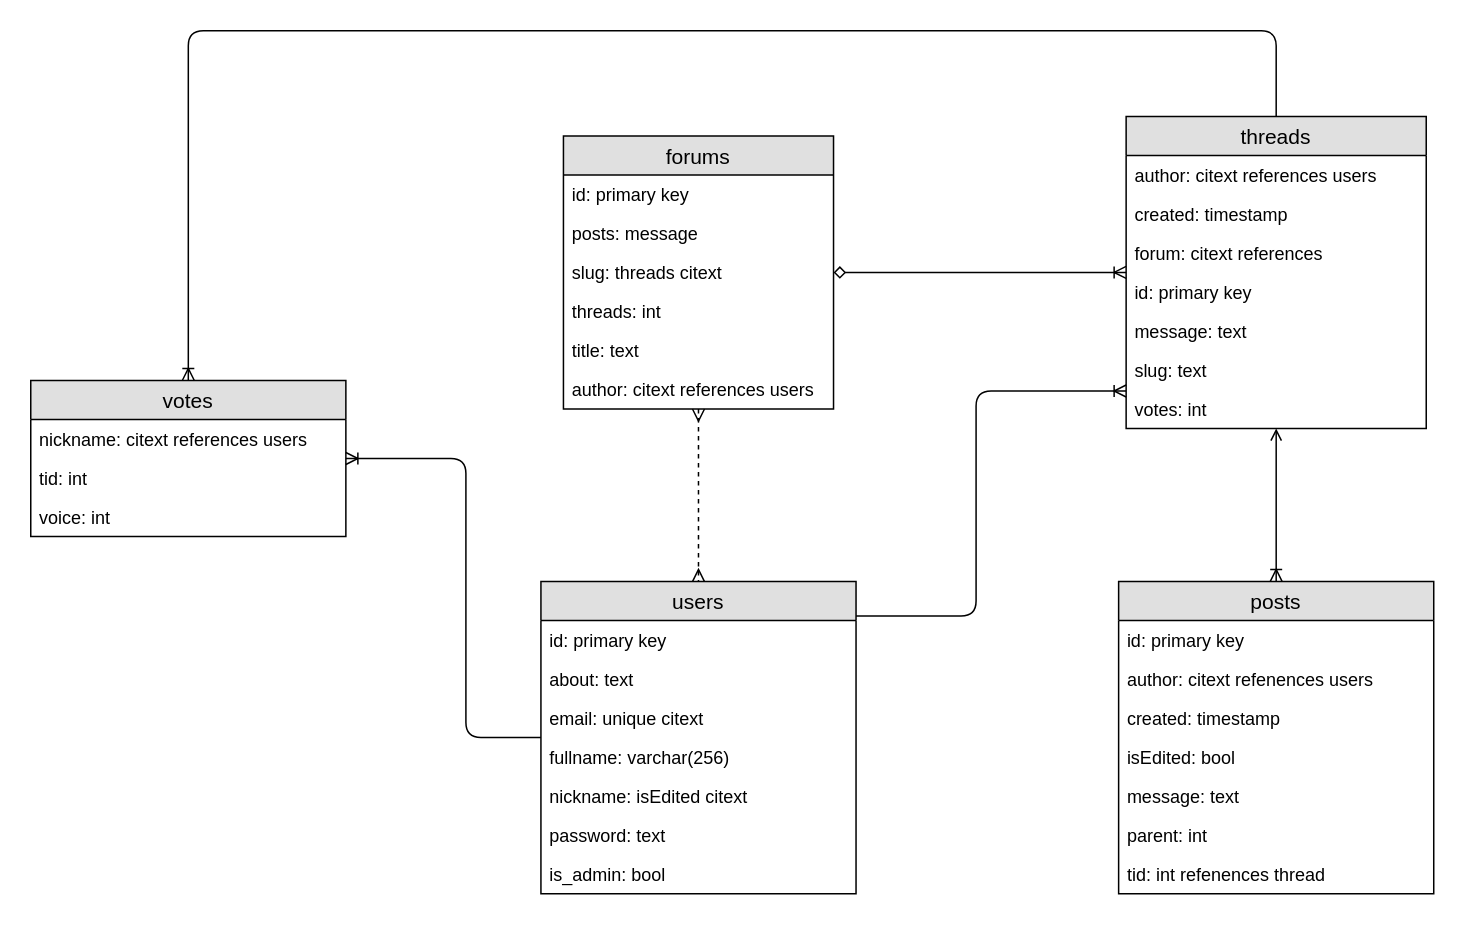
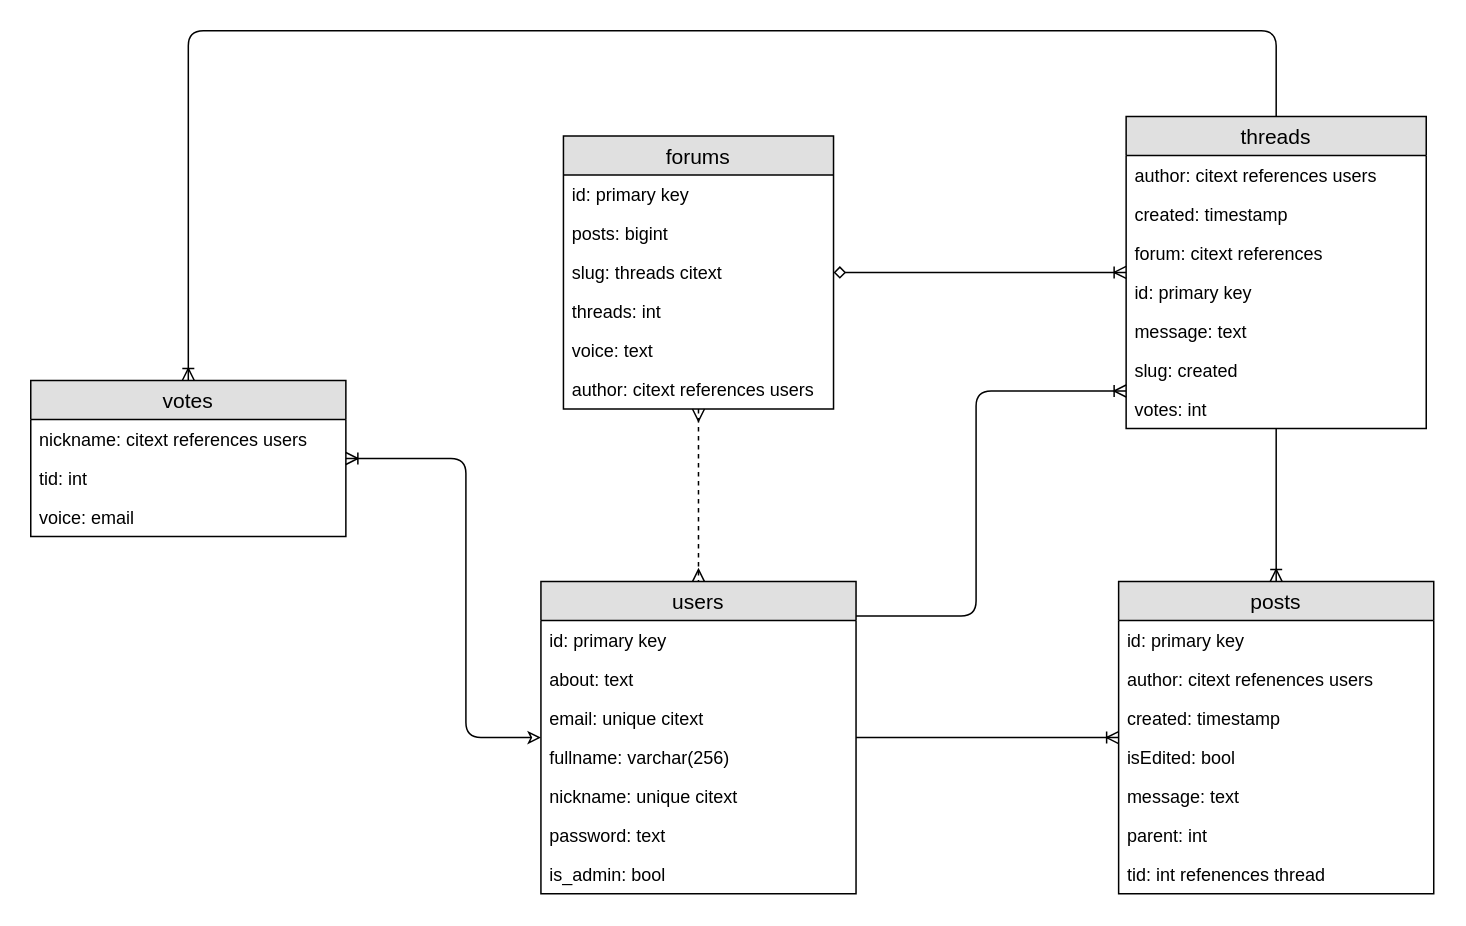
- <mxCell id="12" value="posts: message" style="text;strokeColor=none;fillColor=none;spacingLeft=4;spacingRight=4;overflow=hidden;rotatable=0;points=[[0,0.5],[1,0.5]];portConstraint=eastwest;fontSize=12;" parent="10" vertex="1"><mxGeometry y="52" width="180" height="26" as="geometry" /></mxCell>
+ <mxCell id="12" value="posts: bigint" style="text;strokeColor=none;fillColor=none;spacingLeft=4;spacingRight=4;overflow=hidden;rotatable=0;points=[[0,0.5],[1,0.5]];portConstraint=eastwest;fontSize=12;" parent="10" vertex="1"><mxGeometry y="52" width="180" height="26" as="geometry" /></mxCell>
- <mxCell id="15" value="title: text" style="text;strokeColor=none;fillColor=none;spacingLeft=4;spacingRight=4;overflow=hidden;rotatable=0;points=[[0,0.5],[1,0.5]];portConstraint=eastwest;fontSize=12;" parent="10" vertex="1"><mxGeometry y="130" width="180" height="26" as="geometry" /></mxCell>
+ <mxCell id="15" value="voice: text" style="text;strokeColor=none;fillColor=none;spacingLeft=4;spacingRight=4;overflow=hidden;rotatable=0;points=[[0,0.5],[1,0.5]];portConstraint=eastwest;fontSize=12;" parent="10" vertex="1"><mxGeometry y="130" width="180" height="26" as="geometry" /></mxCell>
- <mxCell id="24" value="slug: text" style="text;strokeColor=none;fillColor=none;spacingLeft=4;spacingRight=4;overflow=hidden;rotatable=0;points=[[0,0.5],[1,0.5]];portConstraint=eastwest;fontSize=12;" parent="18" vertex="1"><mxGeometry y="156" width="200" height="26" as="geometry" /></mxCell>
+ <mxCell id="24" value="slug: created" style="text;strokeColor=none;fillColor=none;spacingLeft=4;spacingRight=4;overflow=hidden;rotatable=0;points=[[0,0.5],[1,0.5]];portConstraint=eastwest;fontSize=12;" parent="18" vertex="1"><mxGeometry y="156" width="200" height="26" as="geometry" /></mxCell>
- <mxCell id="37" value="" style="fontSize=12;html=1;endArrow=open;startArrow=ERoneToMany;startFill=0;endFill=0;" parent="1" source="28" target="18" edge="1"><mxGeometry width="100" height="100" relative="1" as="geometry"><mxPoint x="700" y="790" as="sourcePoint" /><mxPoint x="800" y="690" as="targetPoint" /></mxGeometry></mxCell>
+ <mxCell id="37" value="" style="fontSize=12;html=1;endArrow=none;startArrow=ERoneToMany;startFill=0;endFill=0;" parent="1" source="28" target="18" edge="1"><mxGeometry width="100" height="100" relative="1" as="geometry"><mxPoint x="700" y="790" as="sourcePoint" /><mxPoint x="800" y="690" as="targetPoint" /></mxGeometry></mxCell>
- <mxCell id="41" value="voice: int" style="text;strokeColor=none;fillColor=none;spacingLeft=4;spacingRight=4;overflow=hidden;rotatable=0;points=[[0,0.5],[1,0.5]];portConstraint=eastwest;fontSize=12;" parent="38" vertex="1"><mxGeometry y="78" width="210" height="26" as="geometry" /></mxCell>
+ <mxCell id="41" value="voice: email" style="text;strokeColor=none;fillColor=none;spacingLeft=4;spacingRight=4;overflow=hidden;rotatable=0;points=[[0,0.5],[1,0.5]];portConstraint=eastwest;fontSize=12;" parent="38" vertex="1"><mxGeometry y="78" width="210" height="26" as="geometry" /></mxCell>
- <mxCell id="42" value="" style="fontSize=12;html=1;endArrow=none;startArrow=ERoneToMany;edgeStyle=orthogonalEdgeStyle;startFill=0;endFill=0;" parent="1" source="38" target="2" edge="1"><mxGeometry width="100" height="100" relative="1" as="geometry"><mxPoint x="140" y="256" as="sourcePoint" /><mxPoint x="125" y="-14" as="targetPoint" /><Array as="points"><mxPoint x="310" y="305" /><mxPoint x="310" y="491" /></Array></mxGeometry></mxCell>
+ <mxCell id="42" value="" style="fontSize=12;html=1;endArrow=classic;startArrow=ERoneToMany;edgeStyle=orthogonalEdgeStyle;startFill=0;endFill=0;" parent="1" source="38" target="2" edge="1"><mxGeometry width="100" height="100" relative="1" as="geometry"><mxPoint x="140" y="256" as="sourcePoint" /><mxPoint x="125" y="-14" as="targetPoint" /><Array as="points"><mxPoint x="310" y="305" /><mxPoint x="310" y="491" /></Array></mxGeometry></mxCell>
+ <mxCell id="36" value="" style="fontSize=12;html=1;endArrow=none;startArrow=ERoneToMany;startFill=0;endFill=0;" parent="1" source="28" target="2" edge="1"><mxGeometry width="100" height="100" relative="1" as="geometry"><mxPoint x="823" y="510" as="sourcePoint" /><mxPoint x="760" y="200" as="targetPoint" /></mxGeometry></mxCell>
- <mxCell id="7" value="nickname: isEdited citext" style="text;strokeColor=none;fillColor=none;spacingLeft=4;spacingRight=4;overflow=hidden;rotatable=0;points=[[0,0.5],[1,0.5]];portConstraint=eastwest;fontSize=12;" parent="2" vertex="1"><mxGeometry y="130" width="210" height="26" as="geometry" /></mxCell>
+ <mxCell id="7" value="nickname: unique citext" style="text;strokeColor=none;fillColor=none;spacingLeft=4;spacingRight=4;overflow=hidden;rotatable=0;points=[[0,0.5],[1,0.5]];portConstraint=eastwest;fontSize=12;" parent="2" vertex="1"><mxGeometry y="130" width="210" height="26" as="geometry" /></mxCell>
